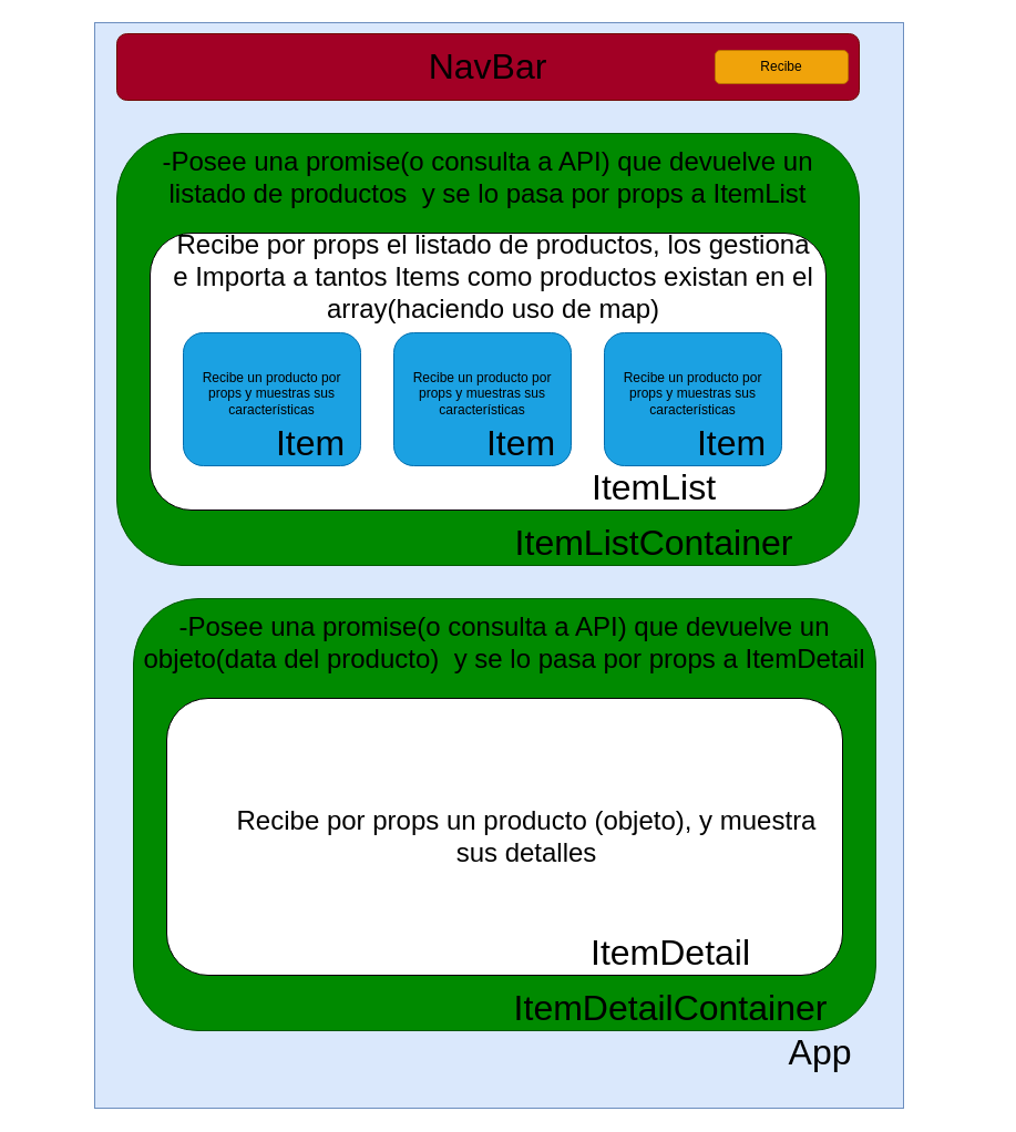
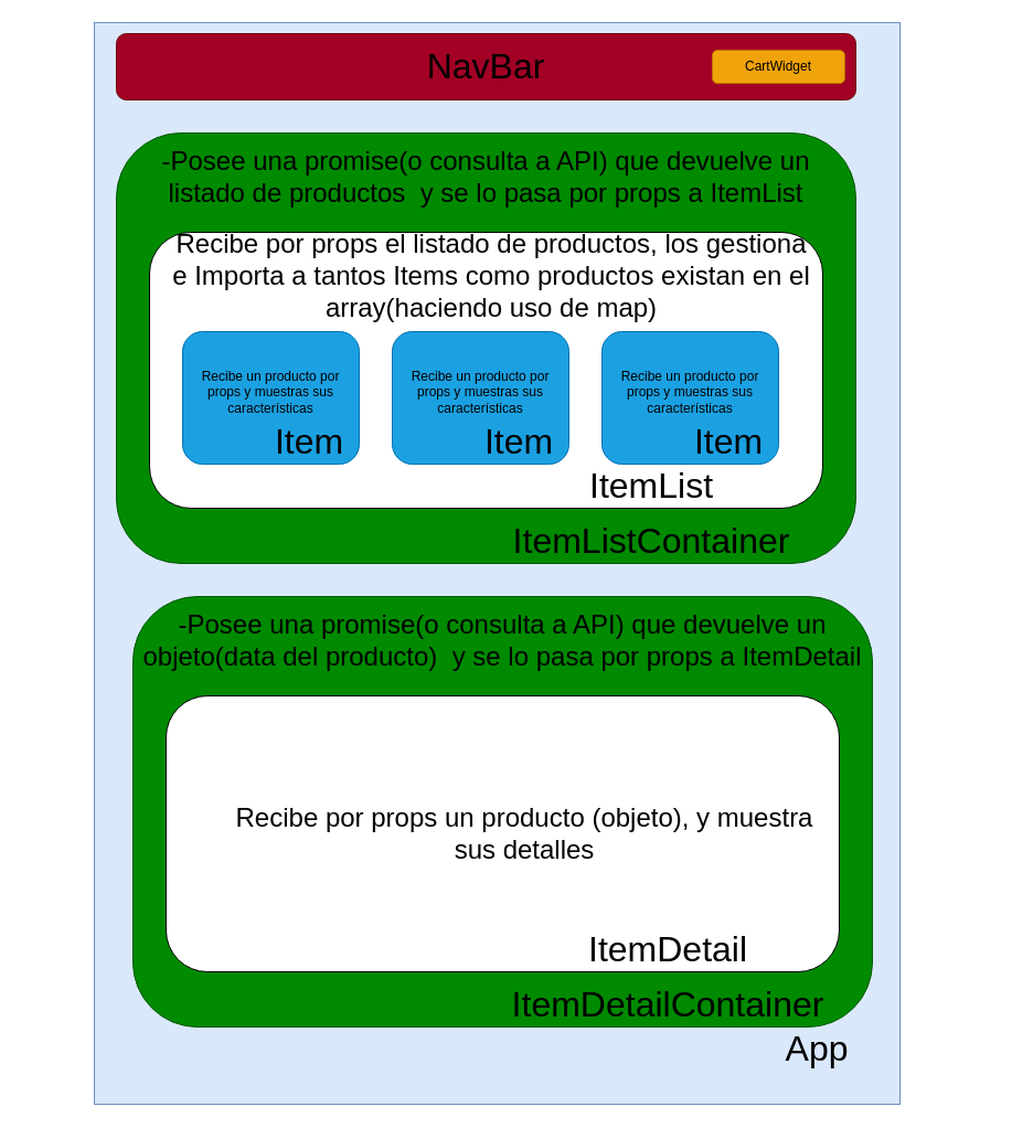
- <mxCell id="6" value="Recibe" style="rounded=1;whiteSpace=wrap;html=1;fontFamily=Helvetica;fillColor=#f0a30a;strokeColor=#BD7000;fontColor=#000000;" parent="1" vertex="1"><mxGeometry x="645" y="45" width="120" height="30" as="geometry" /></mxCell>
+ <mxCell id="6" value="CartWidget" style="rounded=1;whiteSpace=wrap;html=1;fontFamily=Helvetica;fillColor=#f0a30a;strokeColor=#BD7000;fontColor=#000000;" parent="1" vertex="1"><mxGeometry x="645" y="45" width="120" height="30" as="geometry" /></mxCell>
